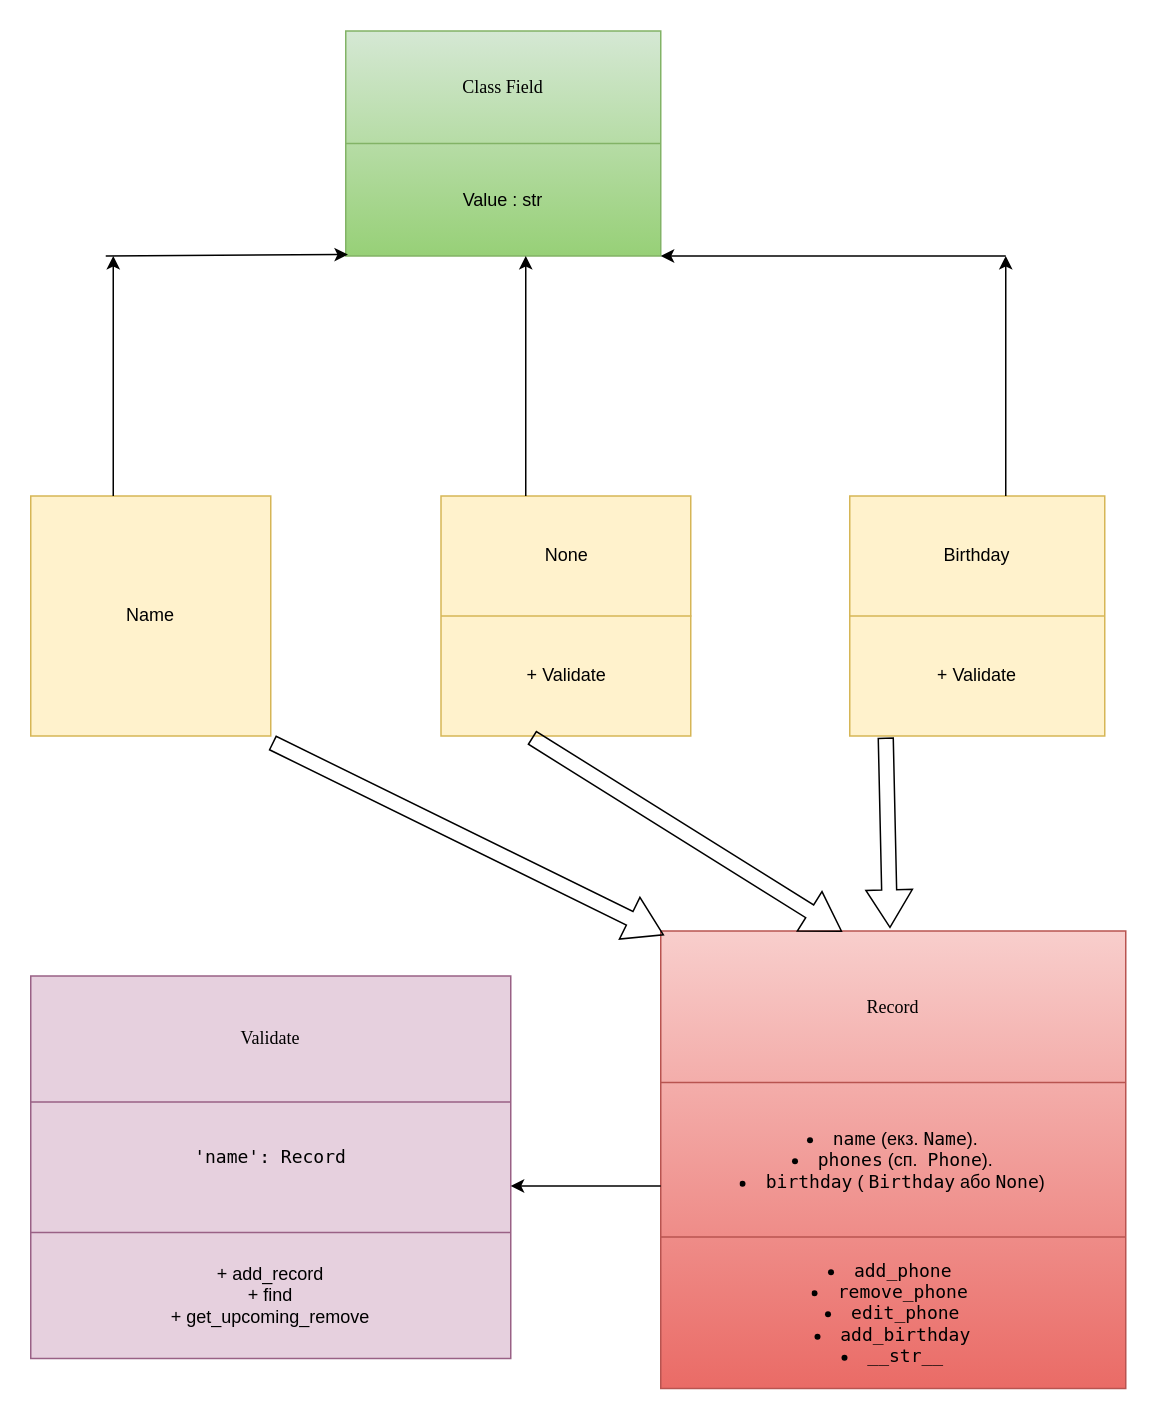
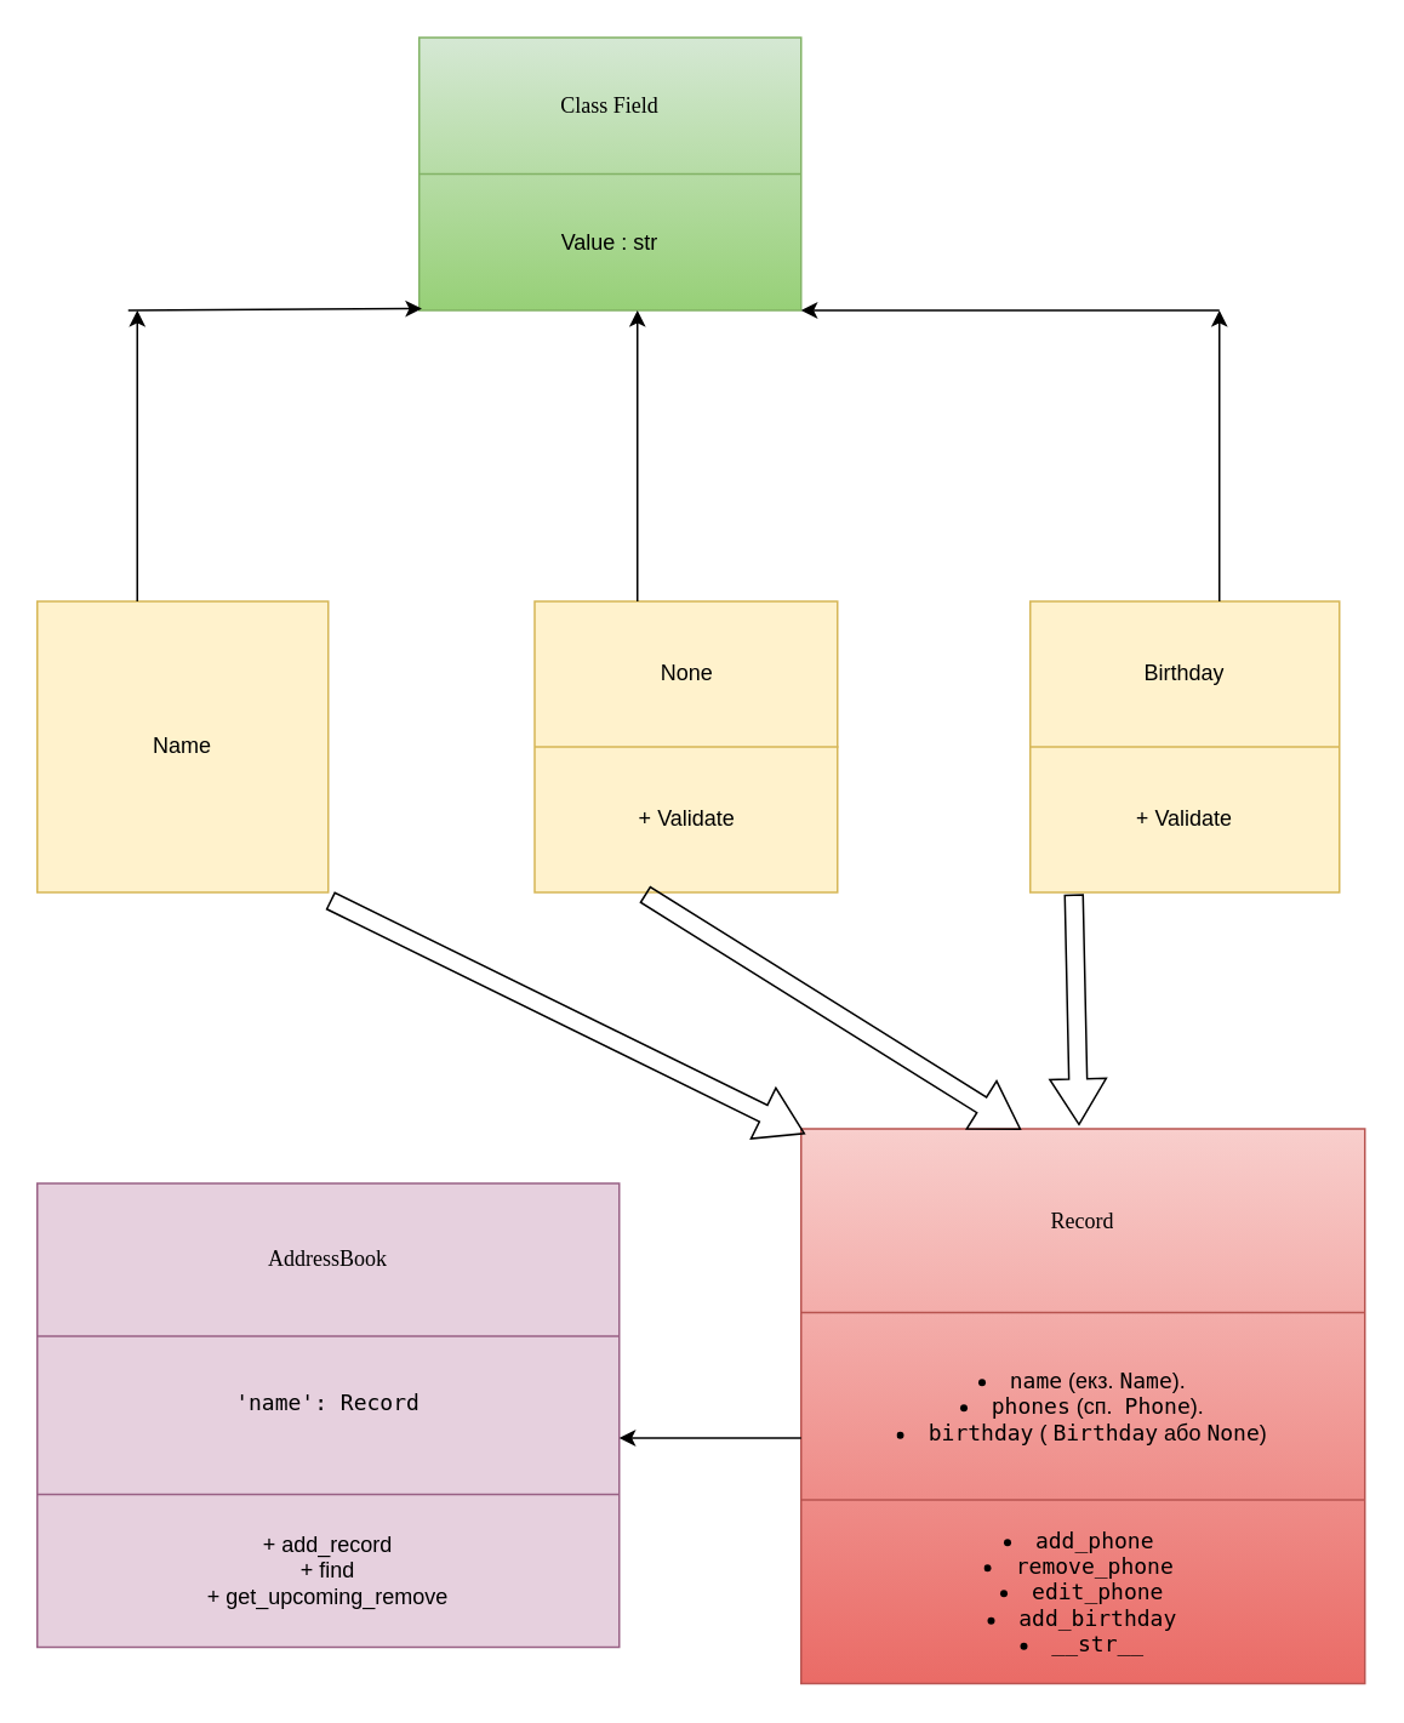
- <mxCell id="27" value="&lt;span style=&quot;font-family: Verdana;&quot;&gt;Validate&lt;/span&gt;" style="shape=partialRectangle;html=1;whiteSpace=wrap;connectable=0;strokeColor=inherit;overflow=hidden;fillColor=none;top=0;left=0;bottom=0;right=0;pointerEvents=1;" vertex="1" parent="26"><mxGeometry width="320" height="84" as="geometry"><mxRectangle width="320" height="84" as="alternateBounds" /></mxGeometry></mxCell>
+ <mxCell id="27" value="&lt;span style=&quot;font-family: Verdana;&quot;&gt;AddressBook&lt;/span&gt;" style="shape=partialRectangle;html=1;whiteSpace=wrap;connectable=0;strokeColor=inherit;overflow=hidden;fillColor=none;top=0;left=0;bottom=0;right=0;pointerEvents=1;" vertex="1" parent="26"><mxGeometry width="320" height="84" as="geometry"><mxRectangle width="320" height="84" as="alternateBounds" /></mxGeometry></mxCell>
